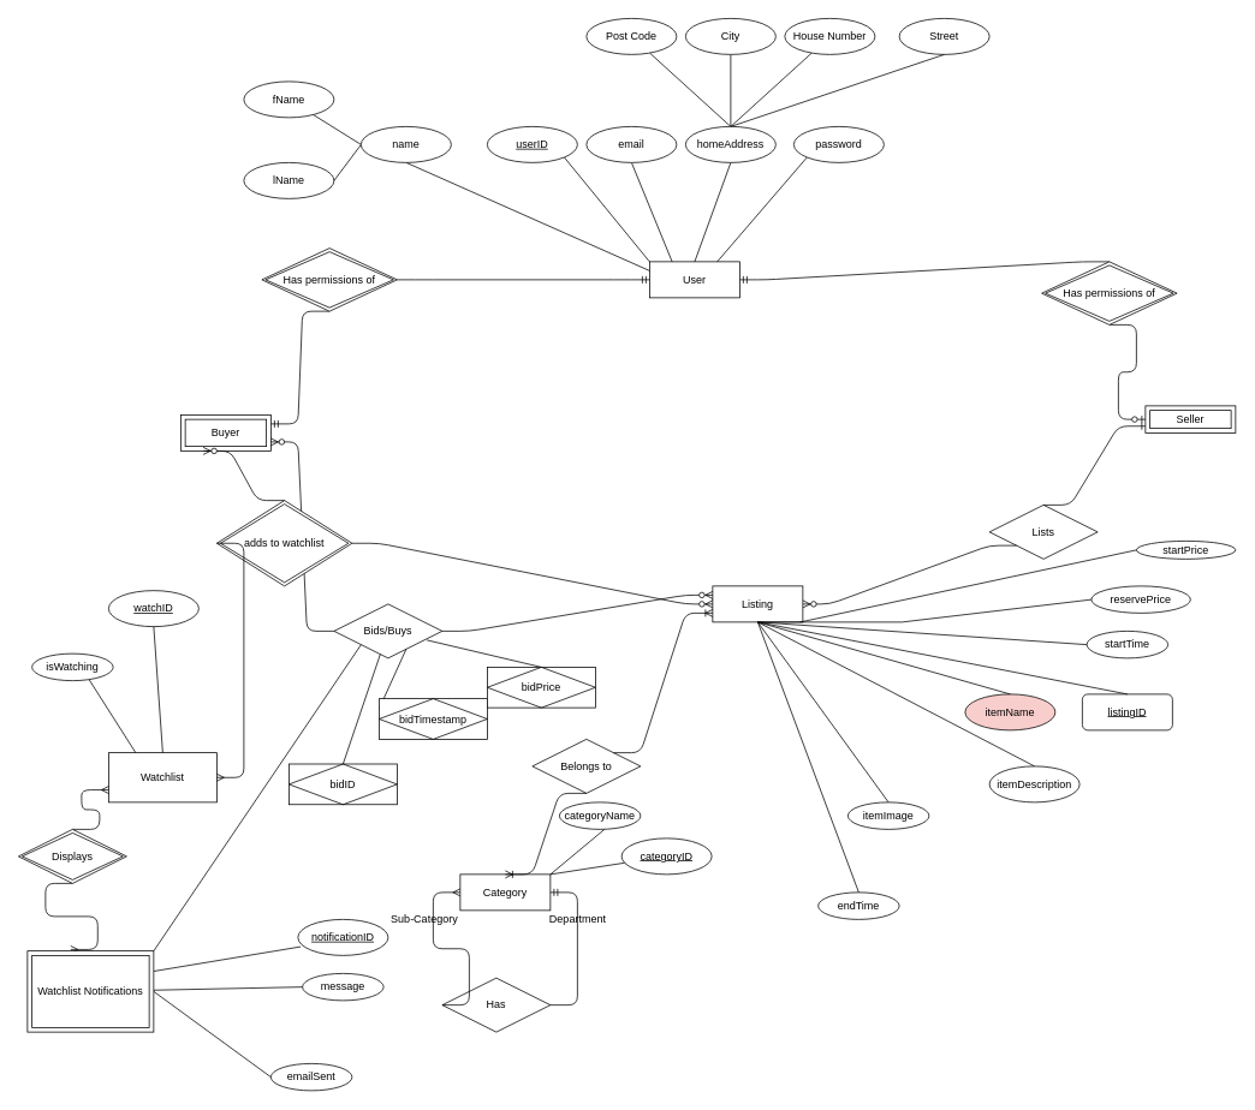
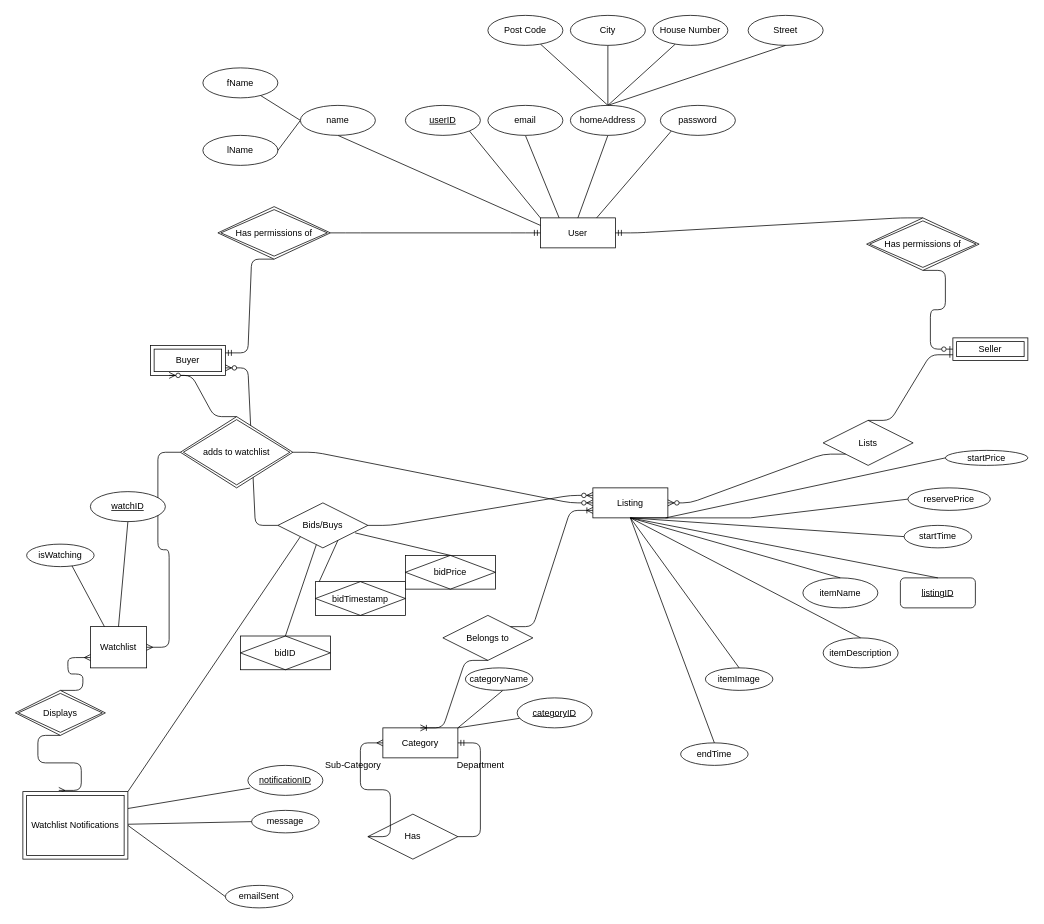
- <mxCell id="15" value="itemName" style="ellipse;whiteSpace=wrap;html=1;align=center;fillColor=#f8cecc;" parent="1" vertex="1"><mxGeometry x="1070" y="770" width="100" height="40" as="geometry" /></mxCell>
+ <mxCell id="15" value="itemName" style="ellipse;whiteSpace=wrap;html=1;align=center;" parent="1" vertex="1"><mxGeometry x="1070" y="770" width="100" height="40" as="geometry" /></mxCell>
- <mxCell id="78" value="Watchlist" style="whiteSpace=wrap;html=1;align=center;" vertex="1" parent="1"><mxGeometry x="120" y="835" width="120" height="55" as="geometry" /></mxCell>
+ <mxCell id="78" value="Watchlist" style="whiteSpace=wrap;html=1;align=center;" vertex="1" parent="1"><mxGeometry x="120" y="835" width="75" height="55" as="geometry" /></mxCell>
